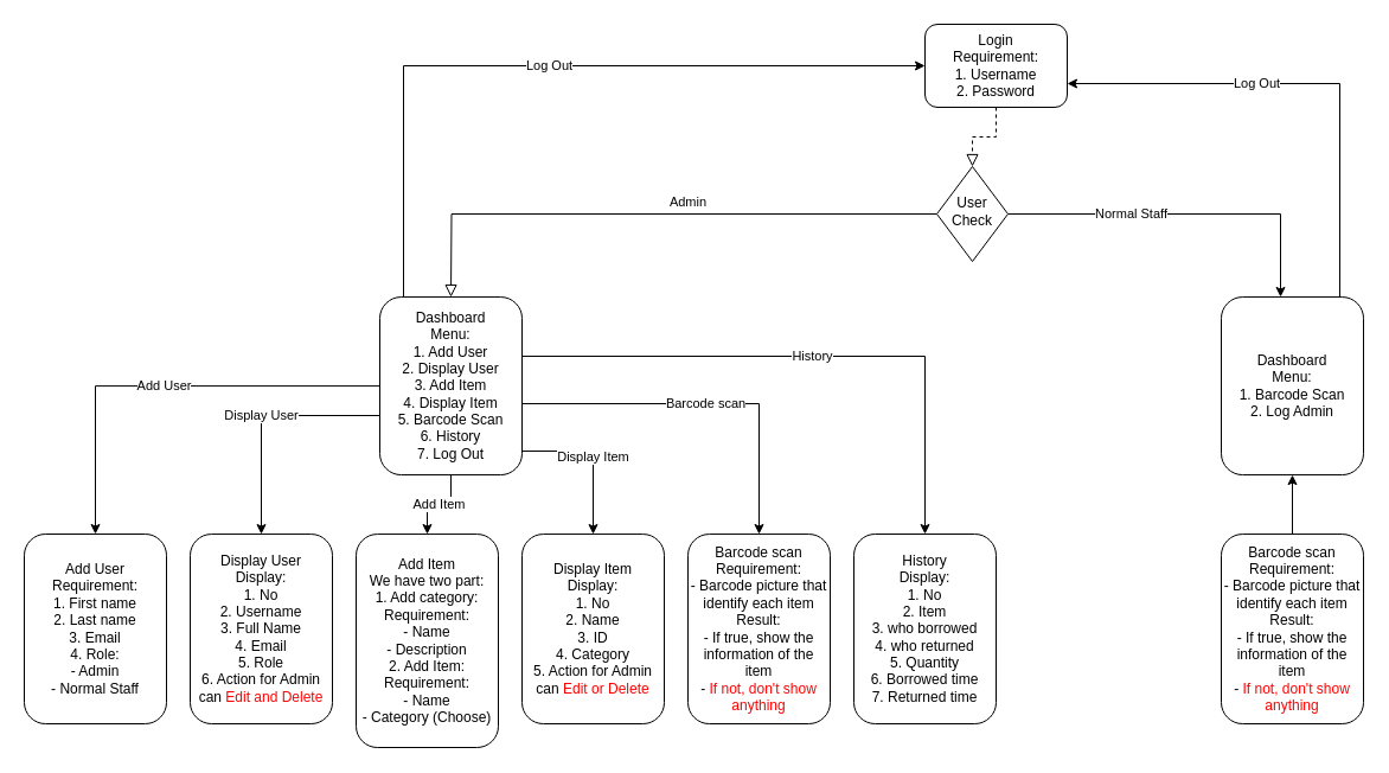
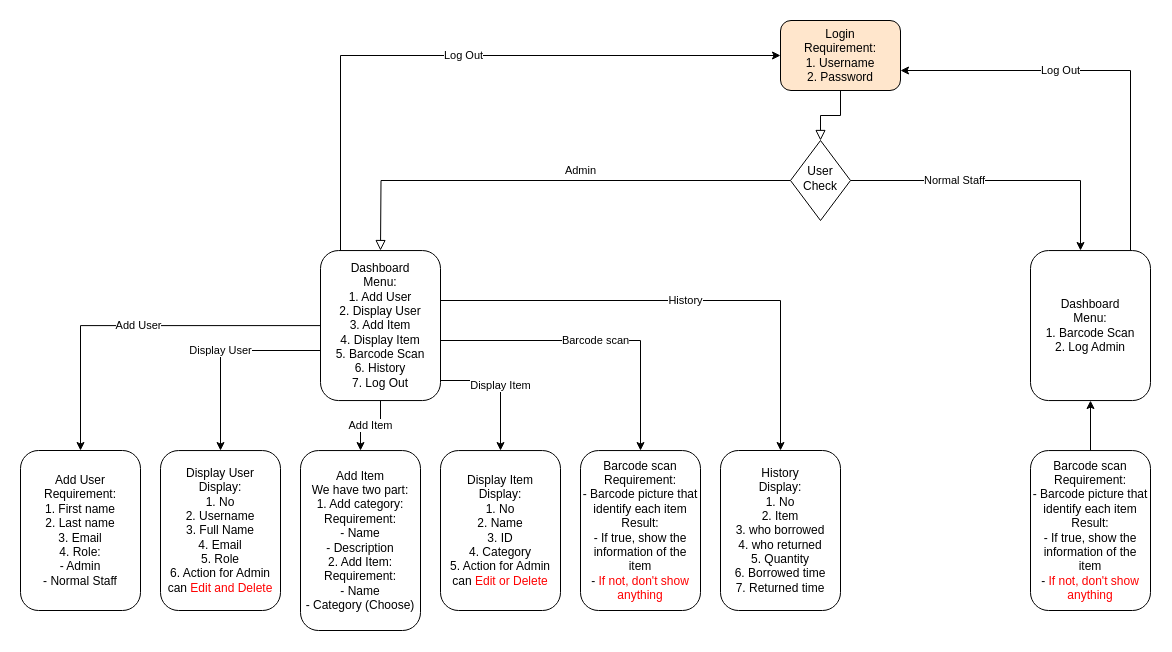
- <mxCell id="3" value="Login&lt;div&gt;Requirement:&lt;/div&gt;&lt;div&gt;1. Username&lt;/div&gt;&lt;div&gt;2. Password&lt;/div&gt;" style="rounded=1;whiteSpace=wrap;html=1;fontSize=12;glass=0;strokeWidth=1;shadow=0;" parent="1" vertex="1"><mxGeometry x="780" y="20" width="120" height="70" as="geometry" /></mxCell>
+ <mxCell id="3" value="Login&lt;div&gt;Requirement:&lt;/div&gt;&lt;div&gt;1. Username&lt;/div&gt;&lt;div&gt;2. Password&lt;/div&gt;" style="rounded=1;whiteSpace=wrap;html=1;fontSize=12;glass=0;strokeWidth=1;shadow=0;fillColor=#ffe6cc;" parent="1" vertex="1"><mxGeometry x="780" y="20" width="120" height="70" as="geometry" /></mxCell>
- <mxCell id="2" value="" style="rounded=0;html=1;jettySize=auto;orthogonalLoop=1;fontSize=11;endArrow=block;endFill=0;endSize=8;strokeWidth=1;shadow=0;labelBackgroundColor=none;edgeStyle=orthogonalEdgeStyle;dashed=1;" parent="1" source="3" target="6" edge="1"><mxGeometry relative="1" as="geometry" /></mxCell>
+ <mxCell id="2" value="" style="rounded=0;html=1;jettySize=auto;orthogonalLoop=1;fontSize=11;endArrow=block;endFill=0;endSize=8;strokeWidth=1;shadow=0;labelBackgroundColor=none;edgeStyle=orthogonalEdgeStyle;" parent="1" source="3" target="6" edge="1"><mxGeometry relative="1" as="geometry" /></mxCell>
